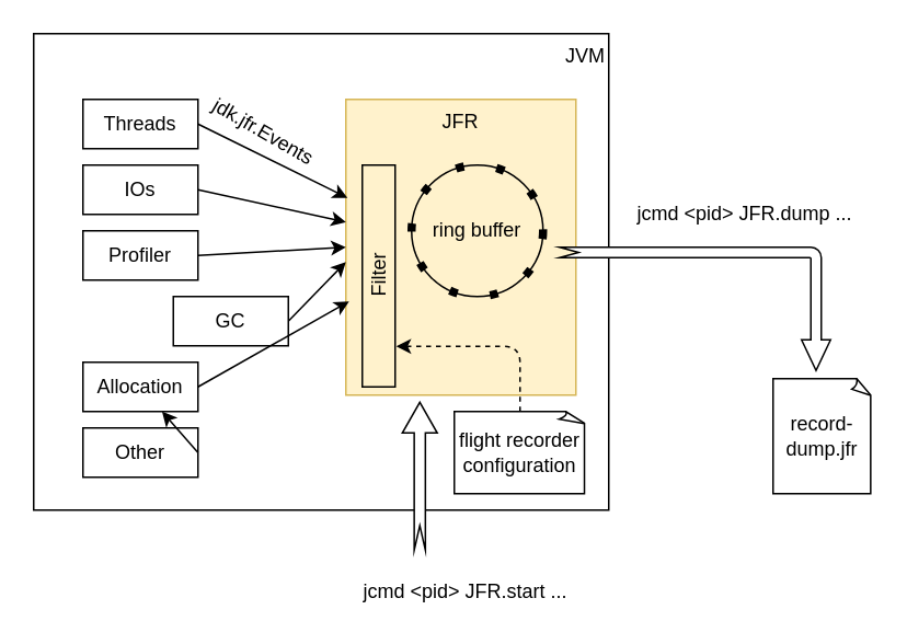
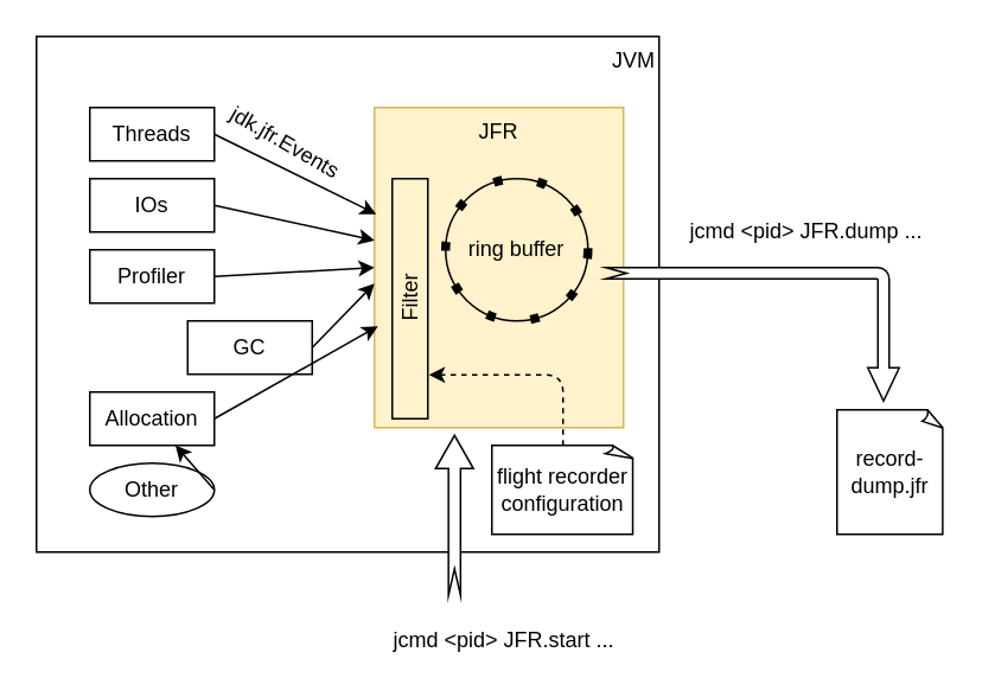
- <mxCell id="13" value="Other" style="rounded=0;whiteSpace=wrap;html=1;" vertex="1" parent="1"><mxGeometry x="50" y="260" width="70" height="30" as="geometry" /></mxCell>
+ <mxCell id="13" value="Other" style="ellipse;whiteSpace=wrap;html=1;" vertex="1" parent="1"><mxGeometry x="50" y="260" width="70" height="30" as="geometry" /></mxCell>
